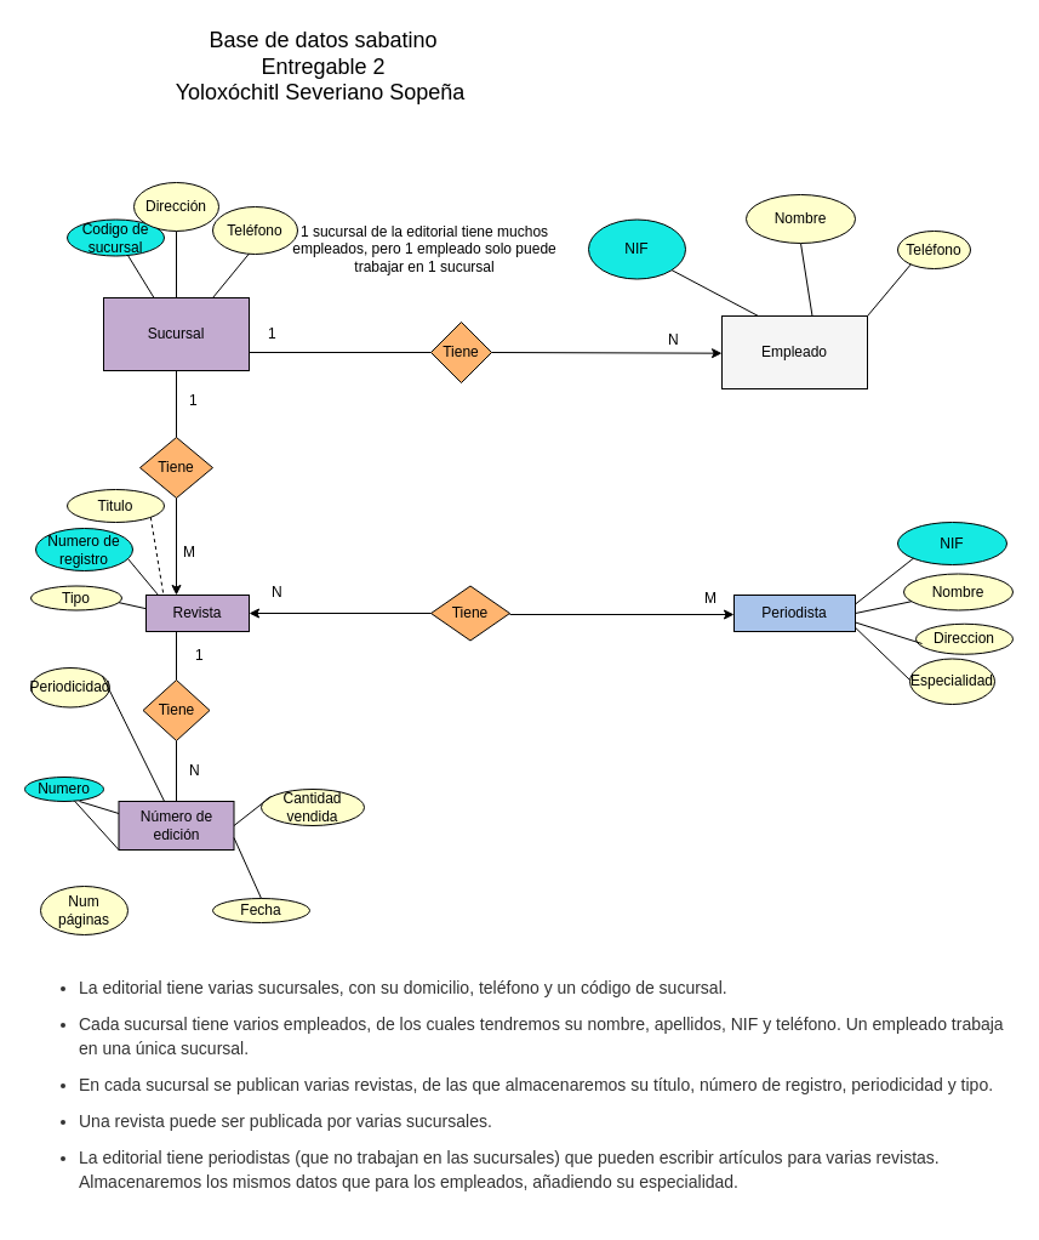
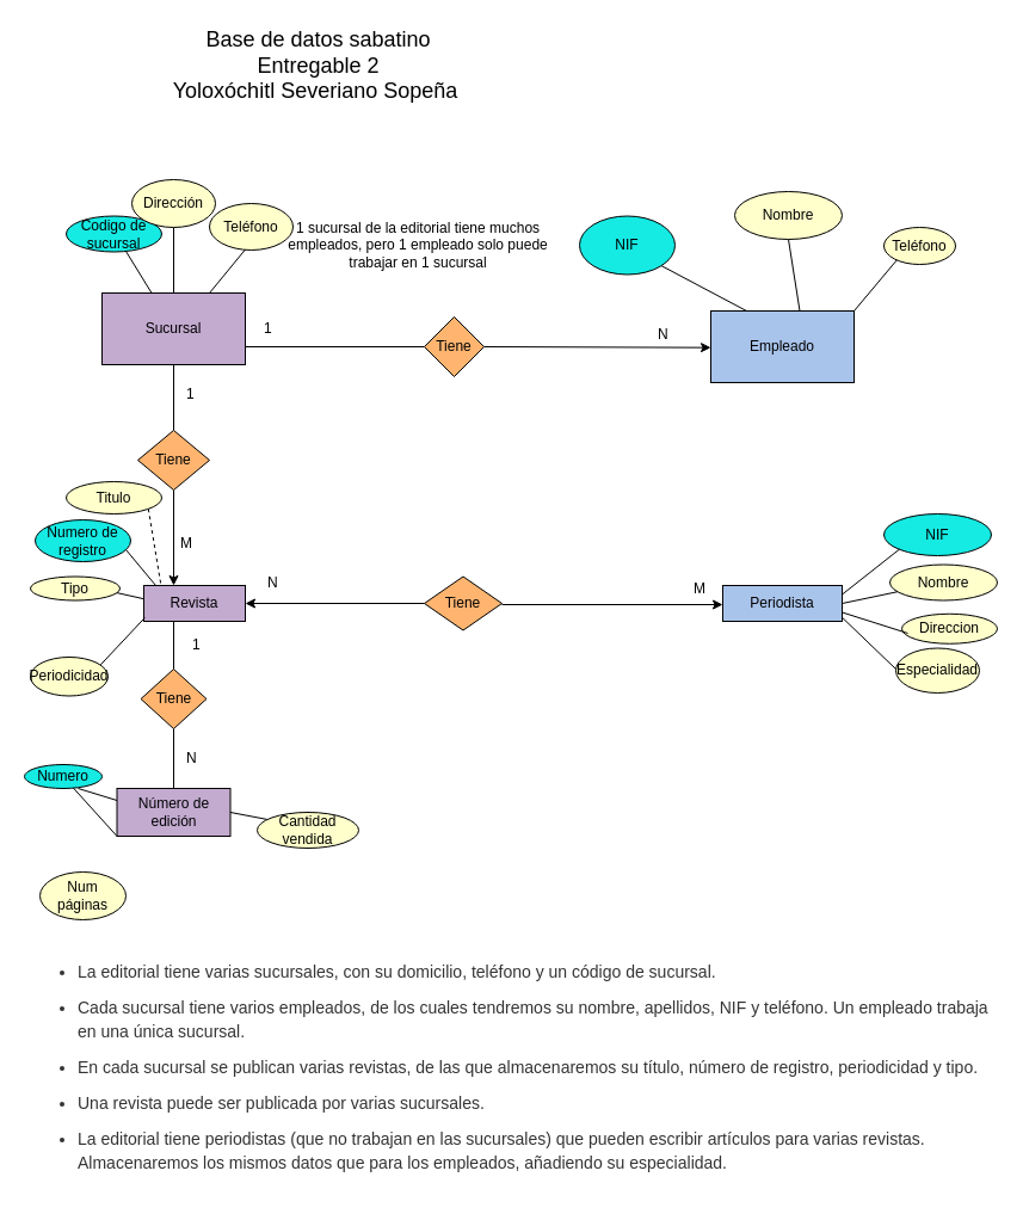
- <mxCell id="3" value="Empleado" style="rounded=0;whiteSpace=wrap;html=1;fillColor=#f5f5f5;" parent="1" vertex="1"><mxGeometry x="595" y="260" width="120" height="60" as="geometry" /></mxCell>
+ <mxCell id="3" value="Empleado" style="rounded=0;whiteSpace=wrap;html=1;fillColor=#A9C4EB;" parent="1" vertex="1"><mxGeometry x="595" y="260" width="120" height="60" as="geometry" /></mxCell>
- <mxCell id="47" value="" style="endArrow=none;html=1;rounded=0;exitX=0.905;exitY=0.196;exitDx=0;exitDy=0;exitPerimeter=0;" parent="1" source="42" target="50" edge="1"><mxGeometry width="50" height="50" relative="1" as="geometry"><mxPoint x="100" y="520" as="sourcePoint" /><mxPoint x="150" y="470" as="targetPoint" /></mxGeometry></mxCell>
+ <mxCell id="47" value="" style="endArrow=none;html=1;rounded=0;entryX=0.009;entryY=0.902;entryDx=0;entryDy=0;entryPerimeter=0;exitX=0.905;exitY=0.196;exitDx=0;exitDy=0;exitPerimeter=0;" parent="1" source="42" target="4" edge="1"><mxGeometry width="50" height="50" relative="1" as="geometry"><mxPoint x="100" y="520" as="sourcePoint" /><mxPoint x="150" y="470" as="targetPoint" /></mxGeometry></mxCell>
- <mxCell id="54" value="Cantidad vendida" style="ellipse;whiteSpace=wrap;html=1;fillColor=#FFFFCC;" parent="1" vertex="1"><mxGeometry x="215" y="650" width="85" height="30" as="geometry" /></mxCell>
+ <mxCell id="54" value="Cantidad vendida" style="ellipse;whiteSpace=wrap;html=1;fillColor=#FFFFCC;" parent="1" vertex="1"><mxGeometry x="215" y="680" width="85" height="30" as="geometry" /></mxCell>
- <mxCell id="53" value="" style="endArrow=none;html=1;rounded=0;entryX=0.5;entryY=0;entryDx=0;entryDy=0;exitX=1;exitY=0.75;exitDx=0;exitDy=0;" parent="1" source="50" target="52" edge="1"><mxGeometry width="50" height="50" relative="1" as="geometry"><mxPoint x="195" y="680" as="sourcePoint" /><mxPoint x="245" y="630" as="targetPoint" /></mxGeometry></mxCell>
- <mxCell id="52" value="Fecha" style="ellipse;whiteSpace=wrap;html=1;fillColor=#FFFFCC;" parent="1" vertex="1"><mxGeometry x="175" y="740" width="80" height="20" as="geometry" /></mxCell>
